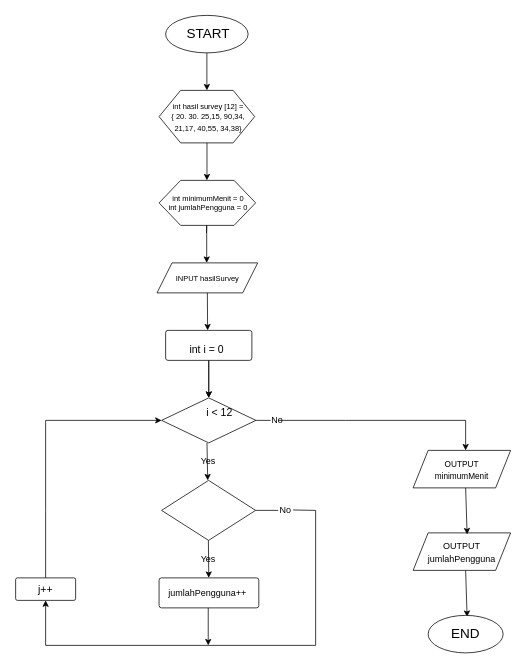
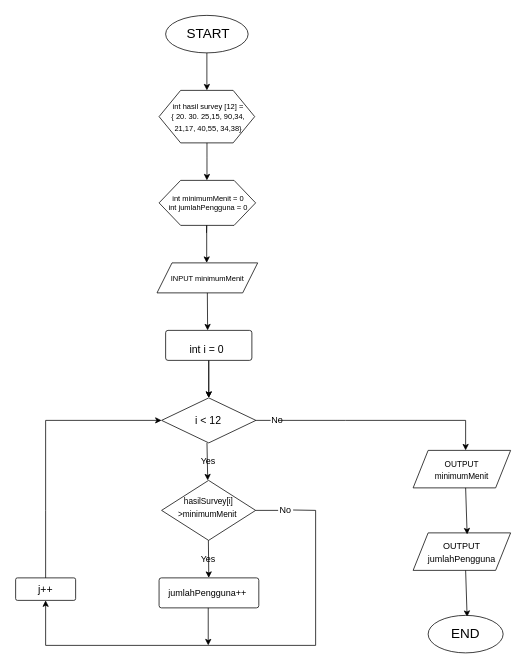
- <mxCell id="40" value="INPUT hasilSurvey" style="text;html=1;strokeColor=none;fillColor=none;align=center;verticalAlign=middle;whiteSpace=wrap;rounded=0;fontSize=10;" vertex="1" parent="1"><mxGeometry x="220.63" y="360" width="110" height="20" as="geometry" /></mxCell>
+ <mxCell id="40" value="INPUT minimumMenit" style="text;html=1;strokeColor=none;fillColor=none;align=center;verticalAlign=middle;whiteSpace=wrap;rounded=0;fontSize=10;" vertex="1" parent="1"><mxGeometry x="220.63" y="360" width="110" height="20" as="geometry" /></mxCell>
- <mxCell id="42" value="&lt;font style=&quot;font-size: 14px&quot;&gt;i &amp;lt; 12&lt;/font&gt;" style="text;html=1;strokeColor=none;fillColor=none;align=center;verticalAlign=middle;whiteSpace=wrap;rounded=0;fontSize=10;" vertex="1" parent="1"><mxGeometry x="262.31" y="535" width="60" height="30" as="geometry" /></mxCell>
+ <mxCell id="42" value="&lt;font style=&quot;font-size: 14px&quot;&gt;i &amp;lt; 12&lt;/font&gt;" style="text;html=1;strokeColor=none;fillColor=none;align=center;verticalAlign=middle;whiteSpace=wrap;rounded=0;fontSize=10;" vertex="1" parent="1"><mxGeometry x="247.31" y="545" width="60" height="30" as="geometry" /></mxCell>
+ <mxCell id="43" value="&lt;font style=&quot;font-size: 11px&quot;&gt;hasilSurvey[i]&lt;br&gt;&amp;gt;minimumMenit&amp;nbsp;&lt;/font&gt;" style="text;html=1;strokeColor=none;fillColor=none;align=center;verticalAlign=middle;whiteSpace=wrap;rounded=0;fontSize=14;" vertex="1" parent="1"><mxGeometry x="230.35" y="655" width="94.8" height="40" as="geometry" /></mxCell>
